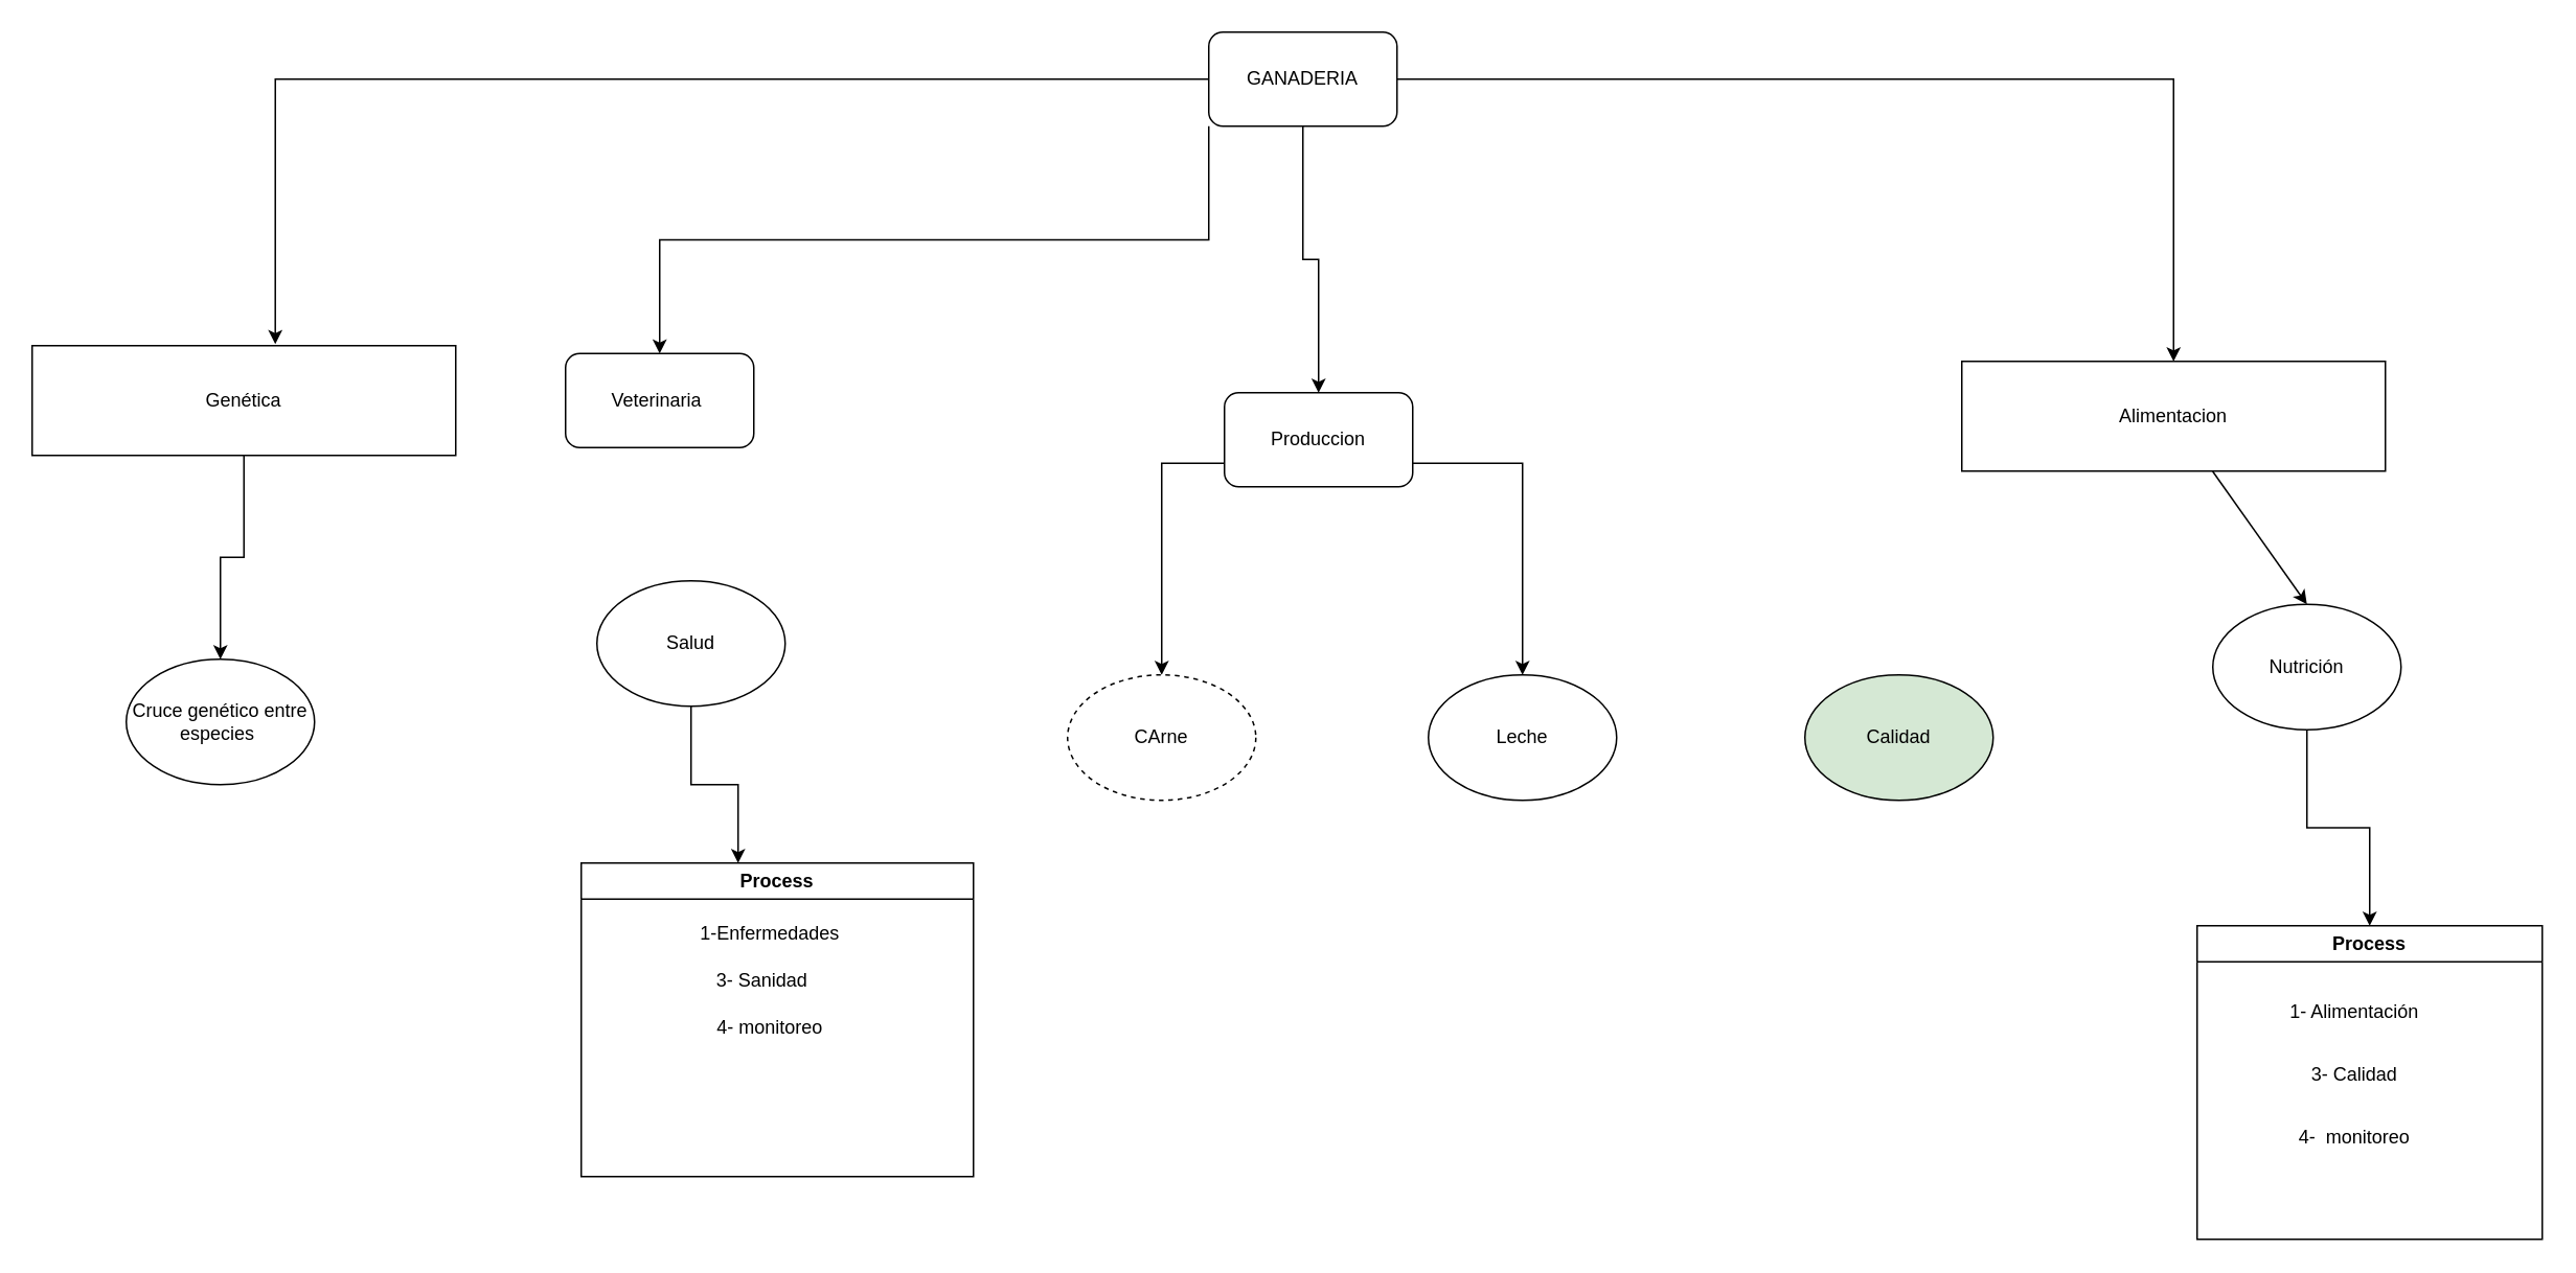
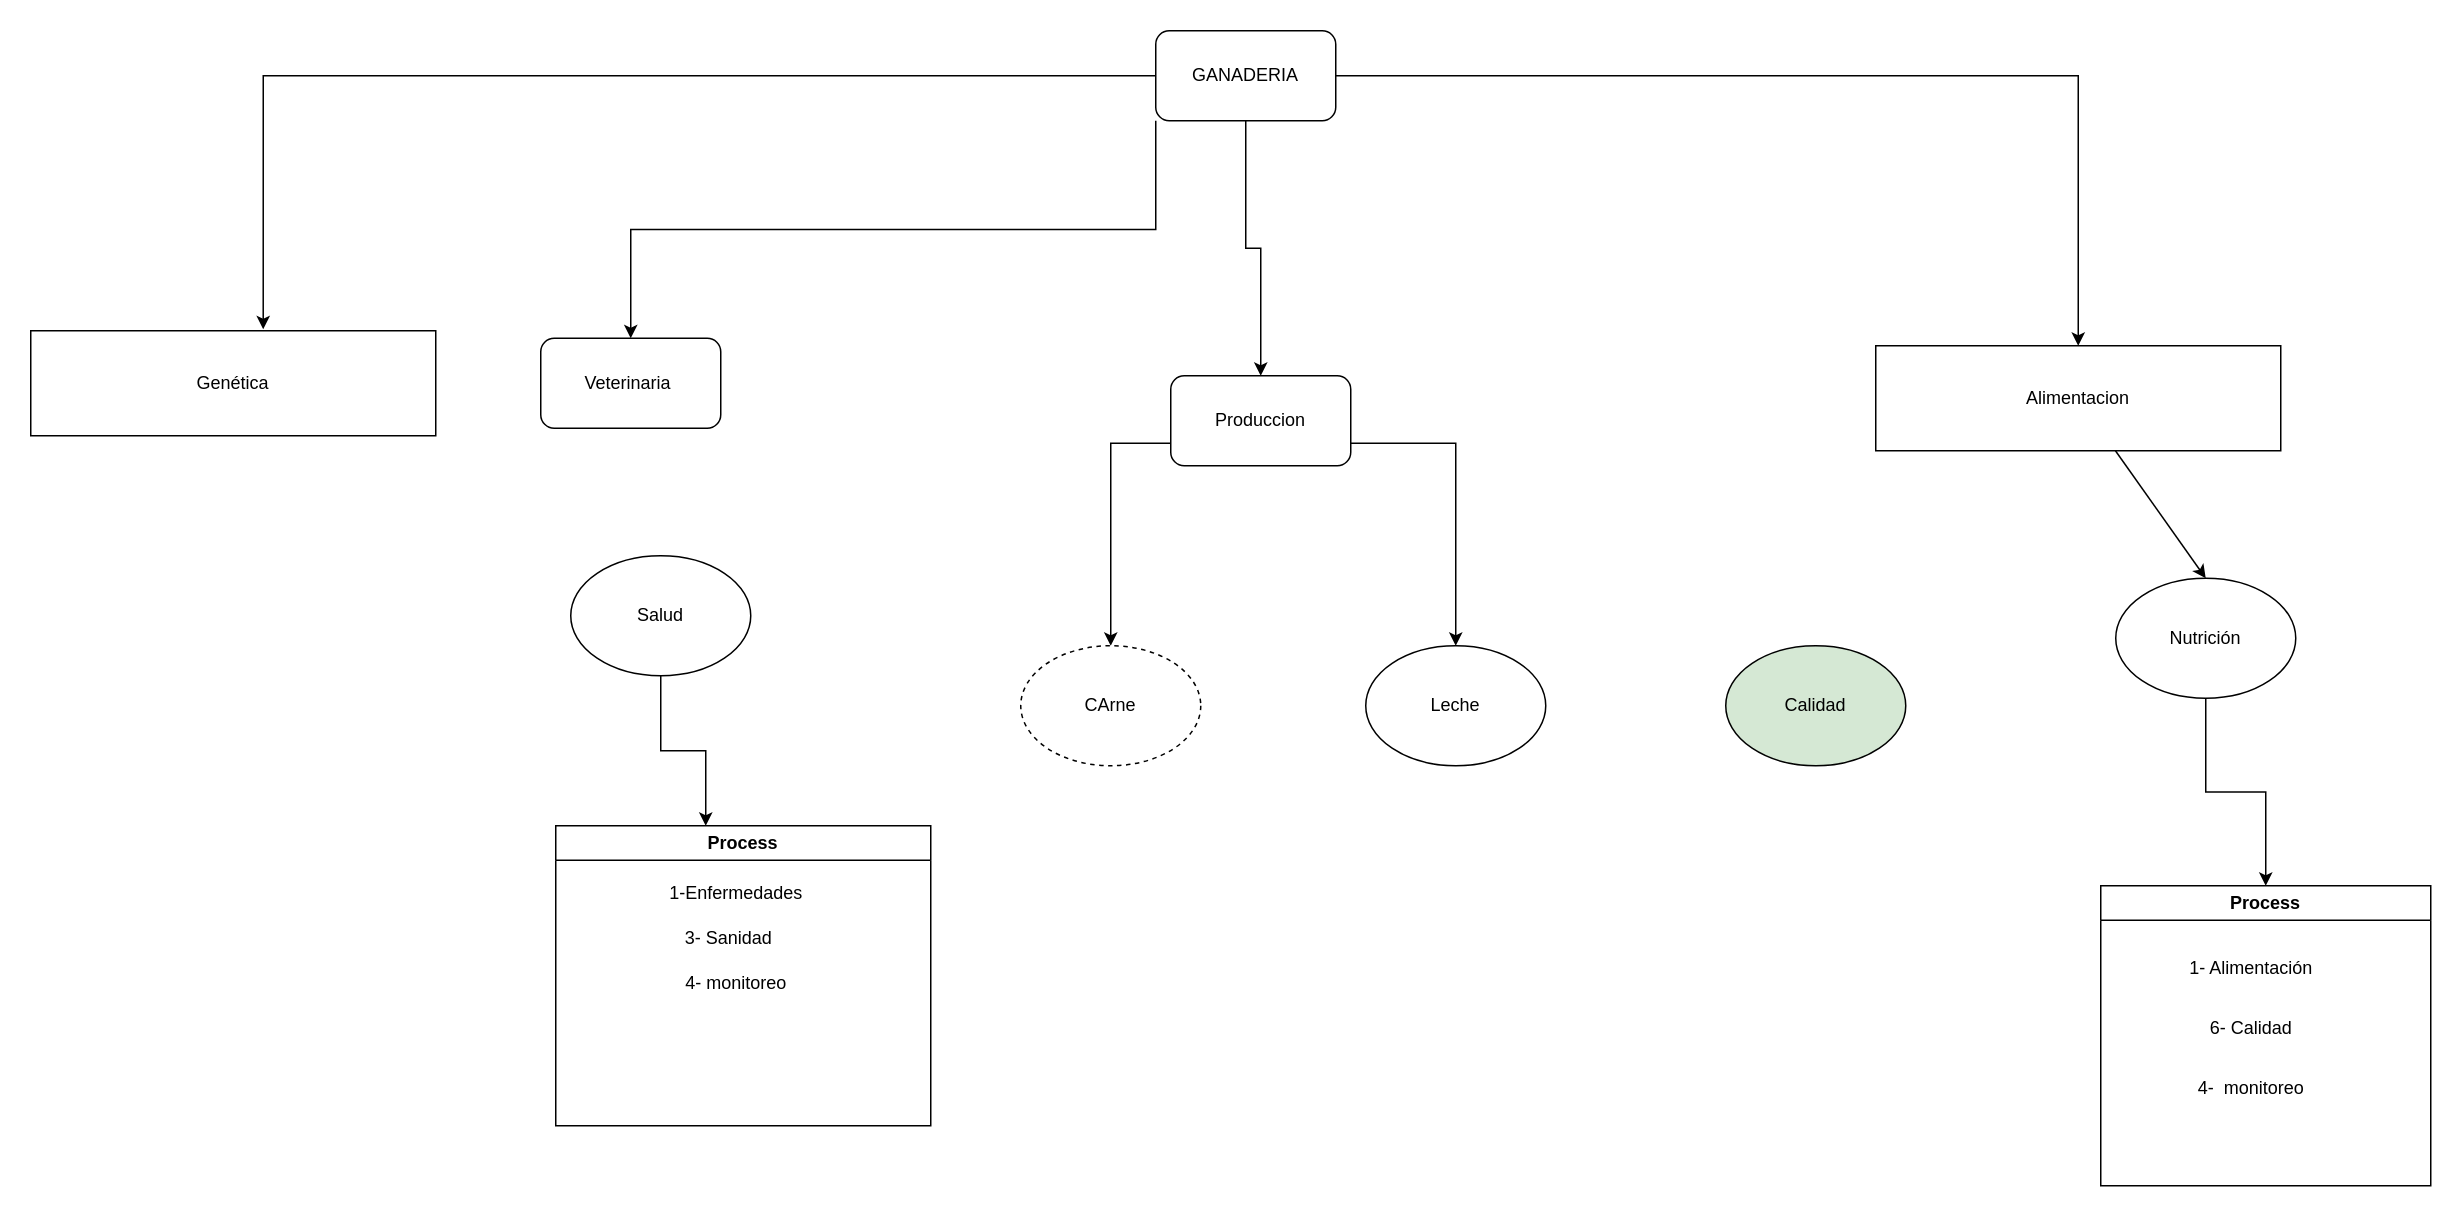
- <mxCell id="8" value="" style="edgeStyle=orthogonalEdgeStyle;rounded=0;orthogonalLoop=1;jettySize=auto;html=1;" parent="1" source="9" target="6" edge="1"><mxGeometry relative="1" as="geometry"><mxPoint x="200" y="340" as="sourcePoint" /></mxGeometry></mxCell>
- <mxCell id="6" value="Cruce genético entre especies&amp;nbsp;" style="ellipse;whiteSpace=wrap;html=1;" parent="1" vertex="1"><mxGeometry x="80" y="420" width="120" height="80" as="geometry" /></mxCell>
- <mxCell id="25" value="3- Calidad" style="text;html=1;align=center;verticalAlign=middle;resizable=0;points=[];autosize=1;strokeColor=none;fillColor=none;" parent="23" vertex="1"><mxGeometry x="60" y="80" width="80" height="30" as="geometry" /></mxCell>
+ <mxCell id="25" value="6- Calidad" style="text;html=1;align=center;verticalAlign=middle;resizable=0;points=[];autosize=1;strokeColor=none;fillColor=none;" parent="23" vertex="1"><mxGeometry x="60" y="80" width="80" height="30" as="geometry" /></mxCell>
